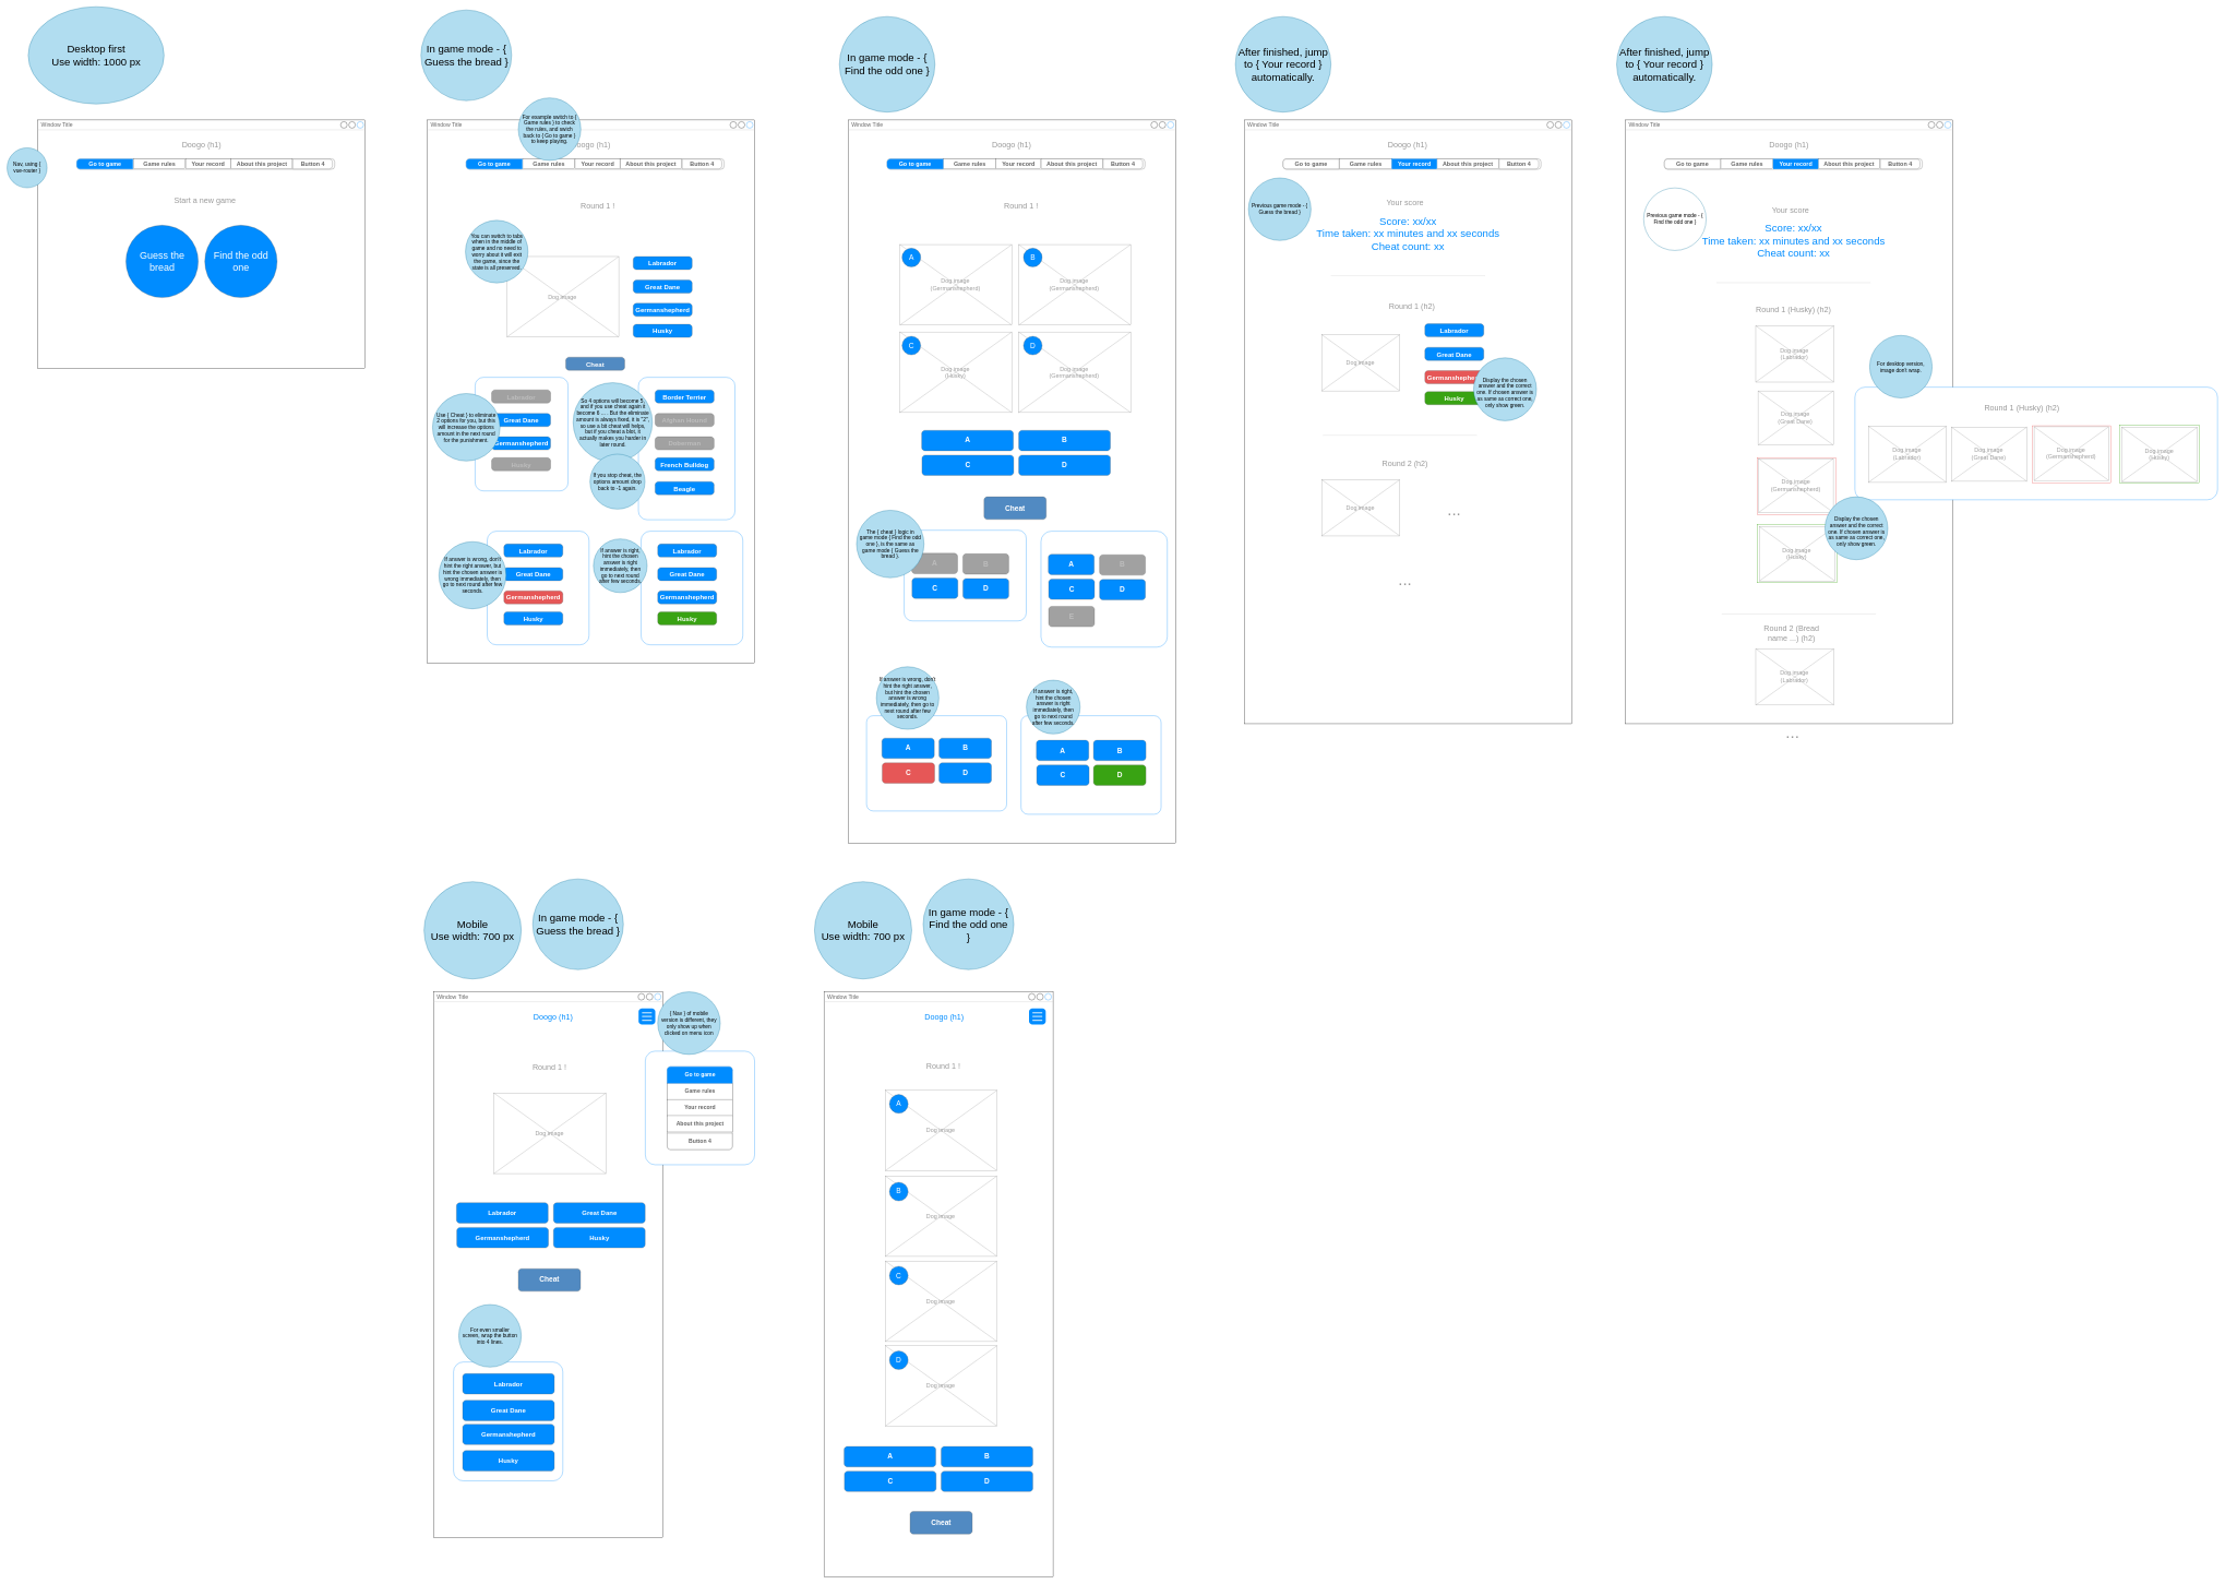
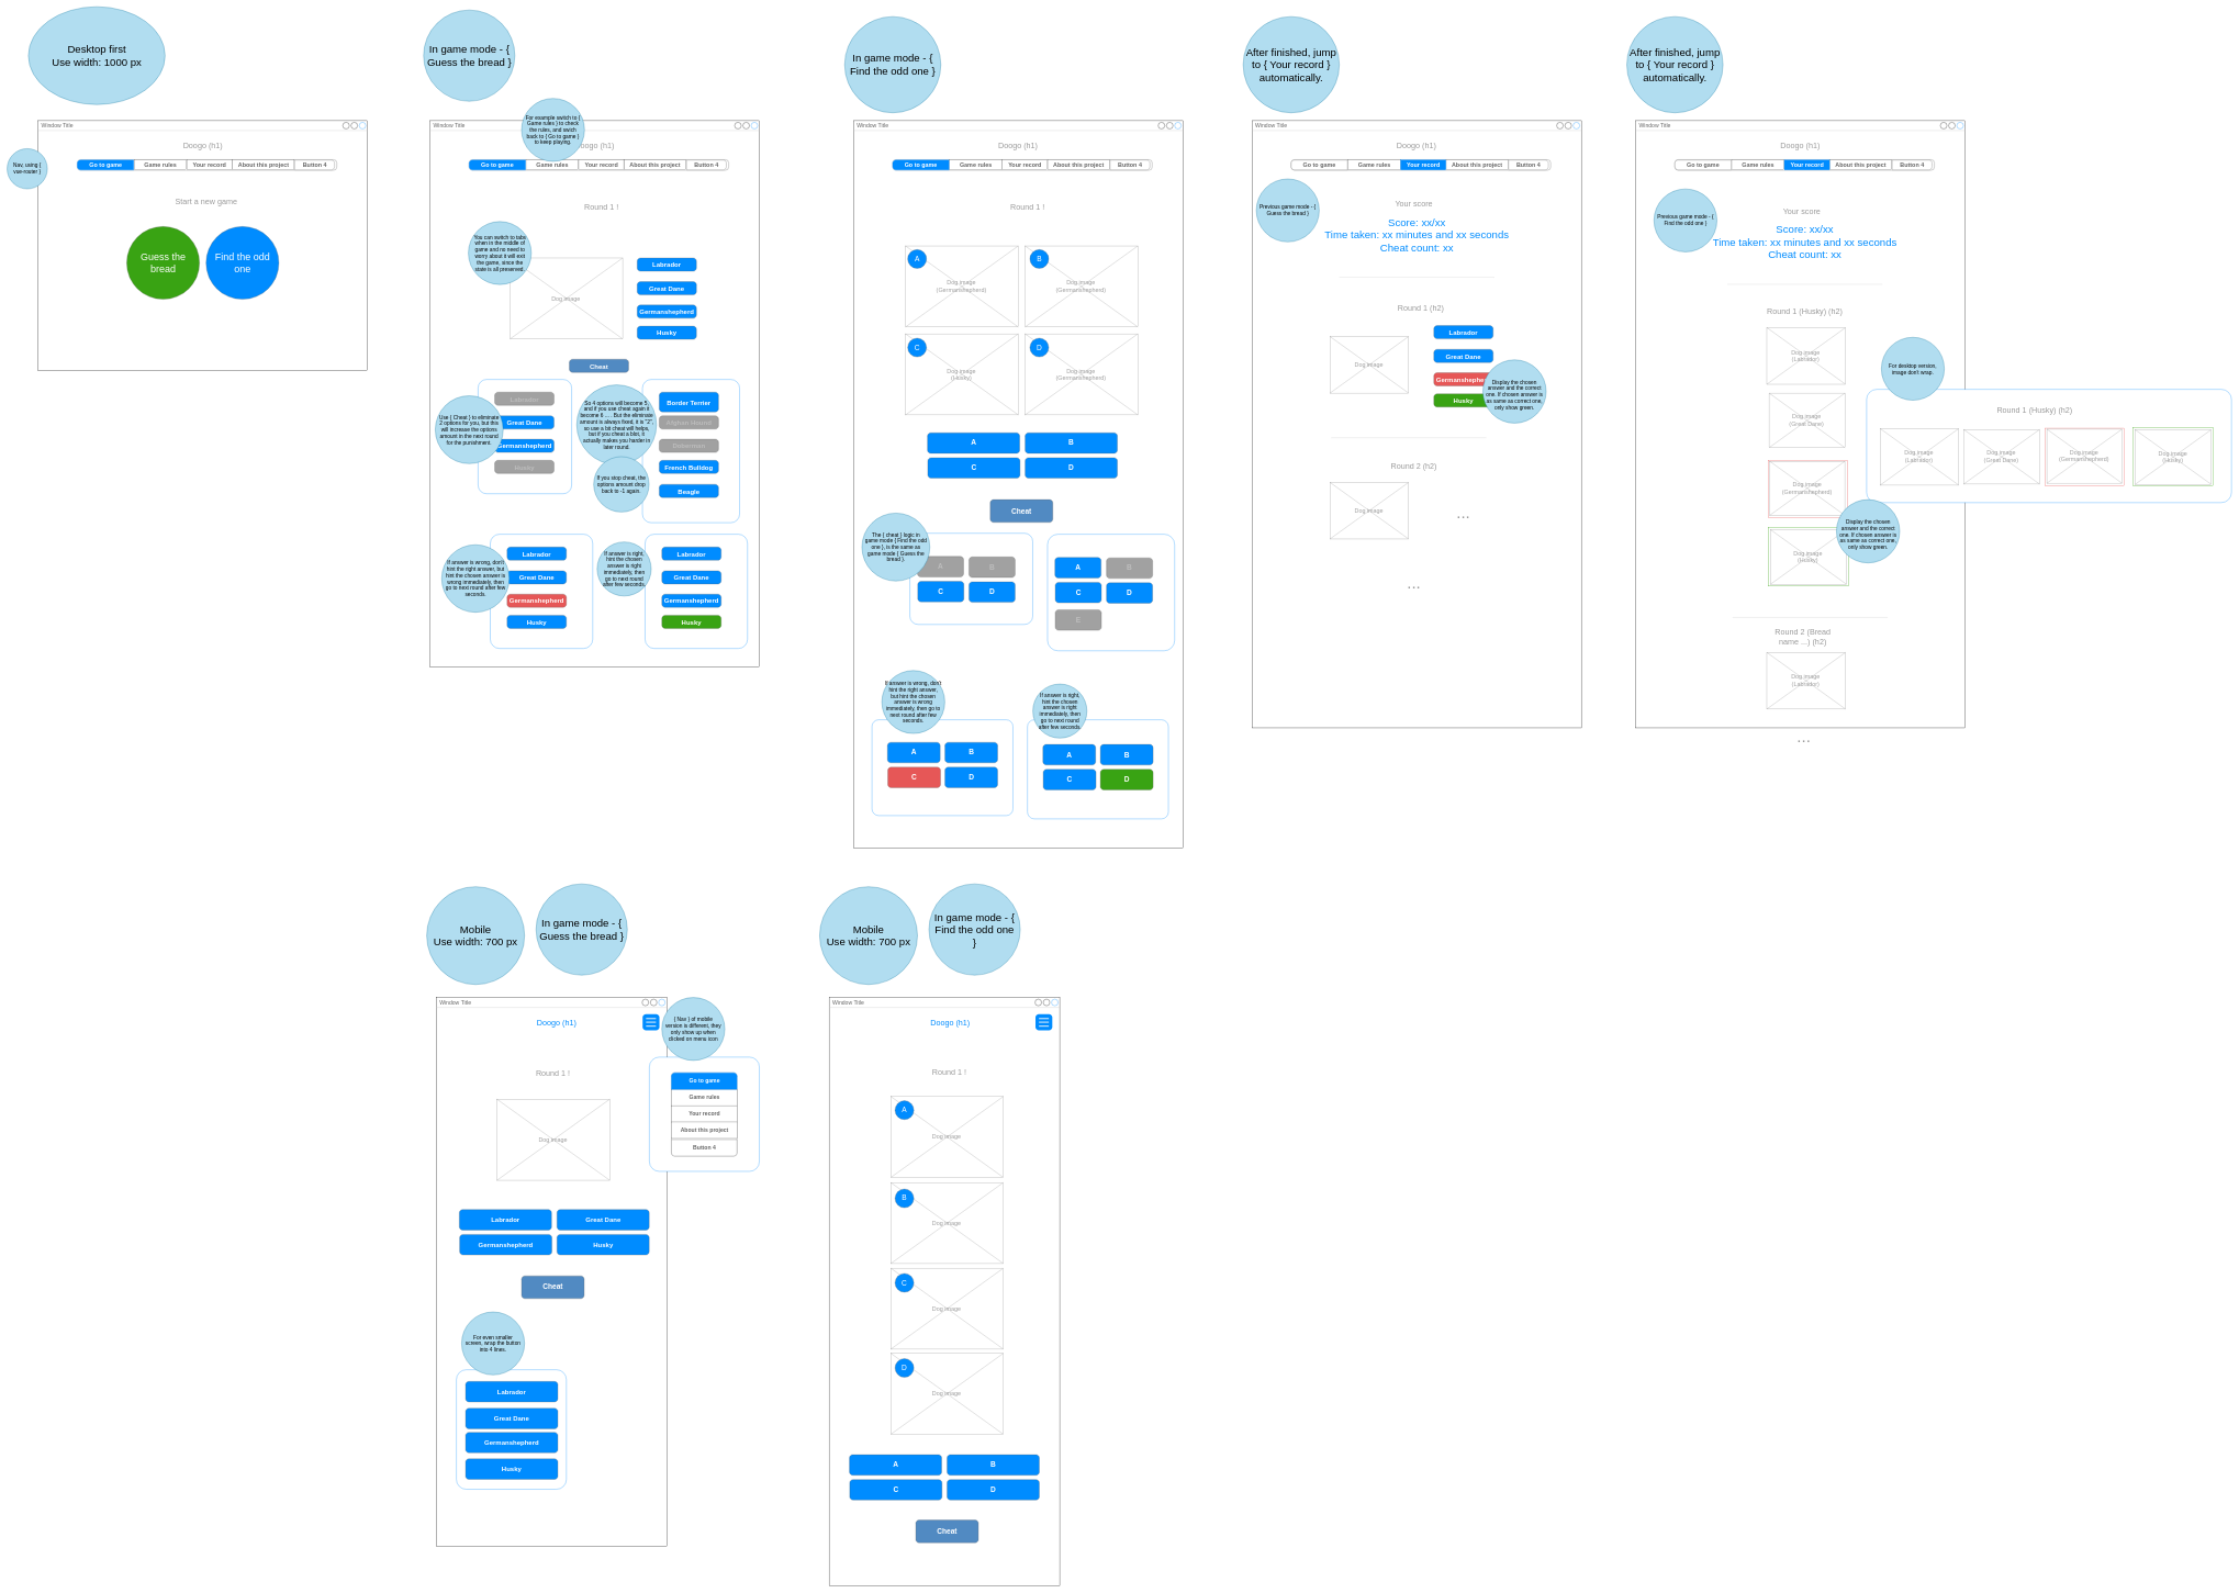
- <mxCell id="88" value="Previous game mode - { Find the odd one }" style="ellipse;whiteSpace=wrap;html=1;aspect=fixed;fontSize=16;strokeColor=#10739e;fillColor=#ffffff;spacing=10;spacingTop=0;" vertex="1" parent="1"><mxGeometry x="5020.5" y="573.5" width="191" height="191" as="geometry" /></mxCell>
+ <mxCell id="88" value="Previous game mode - { Find the odd one }" style="ellipse;whiteSpace=wrap;html=1;aspect=fixed;fontSize=16;strokeColor=#10739e;fillColor=#B1DDF0;spacing=10;spacingTop=0;" vertex="1" parent="1"><mxGeometry x="5020.5" y="573.5" width="191" height="191" as="geometry" /></mxCell>
- <mxCell id="9" value="Guess the bread" style="ellipse;whiteSpace=wrap;html=1;aspect=fixed;fontSize=30;strokeColor=#666;fontColor=#fff;spacing=6;fillColor=#008CFF;" vertex="1" parent="1"><mxGeometry x="383" y="687.5" width="221" height="221" as="geometry" /></mxCell>
+ <mxCell id="9" value="Guess the bread" style="ellipse;whiteSpace=wrap;html=1;aspect=fixed;fontSize=30;strokeColor=#666;fontColor=#fff;spacing=6;fillColor=#39a313;" vertex="1" parent="1"><mxGeometry x="383" y="687.5" width="221" height="221" as="geometry" /></mxCell>
- <mxCell id="227" value="Border Terrier" style="strokeWidth=1;shadow=0;dashed=0;align=center;html=1;shape=mxgraph.mockup.buttons.button;strokeColor=#666666;fontColor=#ffffff;mainText=;buttonStyle=round;fontSize=20;fontStyle=1;fillColor=#008CFF;whiteSpace=wrap;" vertex="1" parent="1"><mxGeometry x="2000" y="1190.5" width="180" height="40" as="geometry" /></mxCell>
+ <mxCell id="227" value="Border Terrier" style="strokeWidth=1;shadow=0;dashed=0;align=center;html=1;shape=mxgraph.mockup.buttons.button;strokeColor=#666666;fontColor=#ffffff;mainText=;buttonStyle=round;fontSize=20;fontStyle=1;fillColor=#008CFF;whiteSpace=wrap;" vertex="1" parent="1"><mxGeometry x="2000" y="1190.5" width="180" height="60" as="geometry" /></mxCell>
